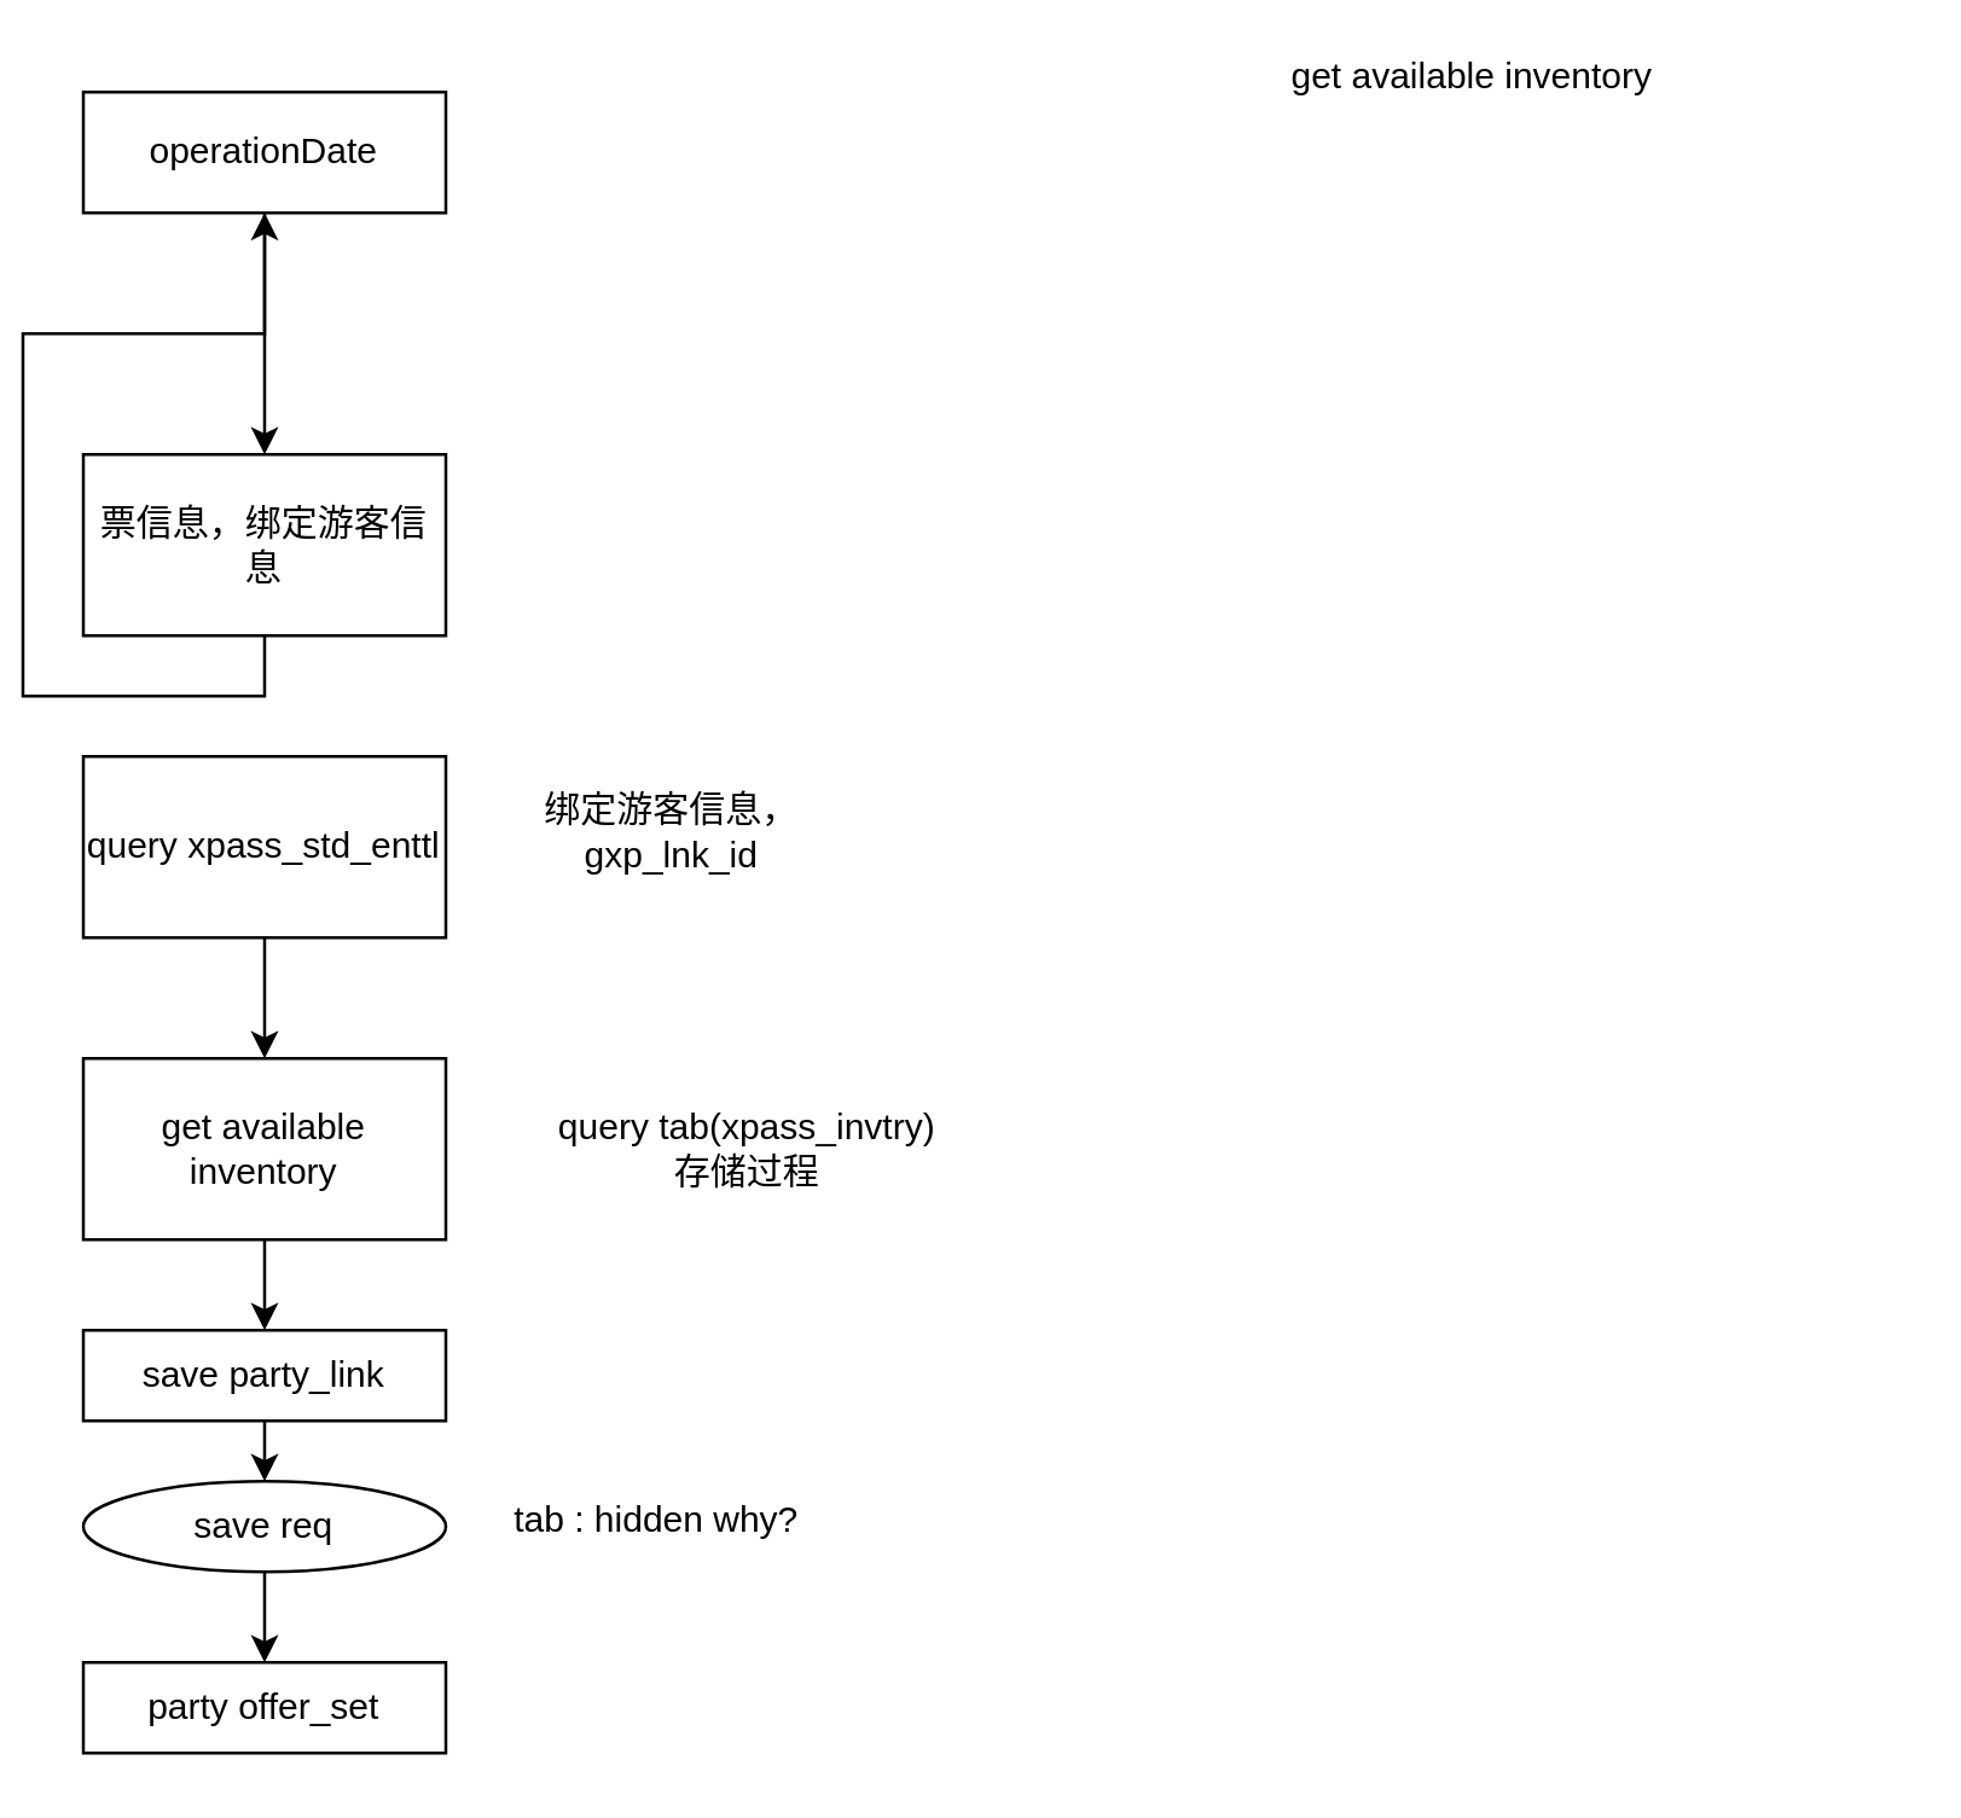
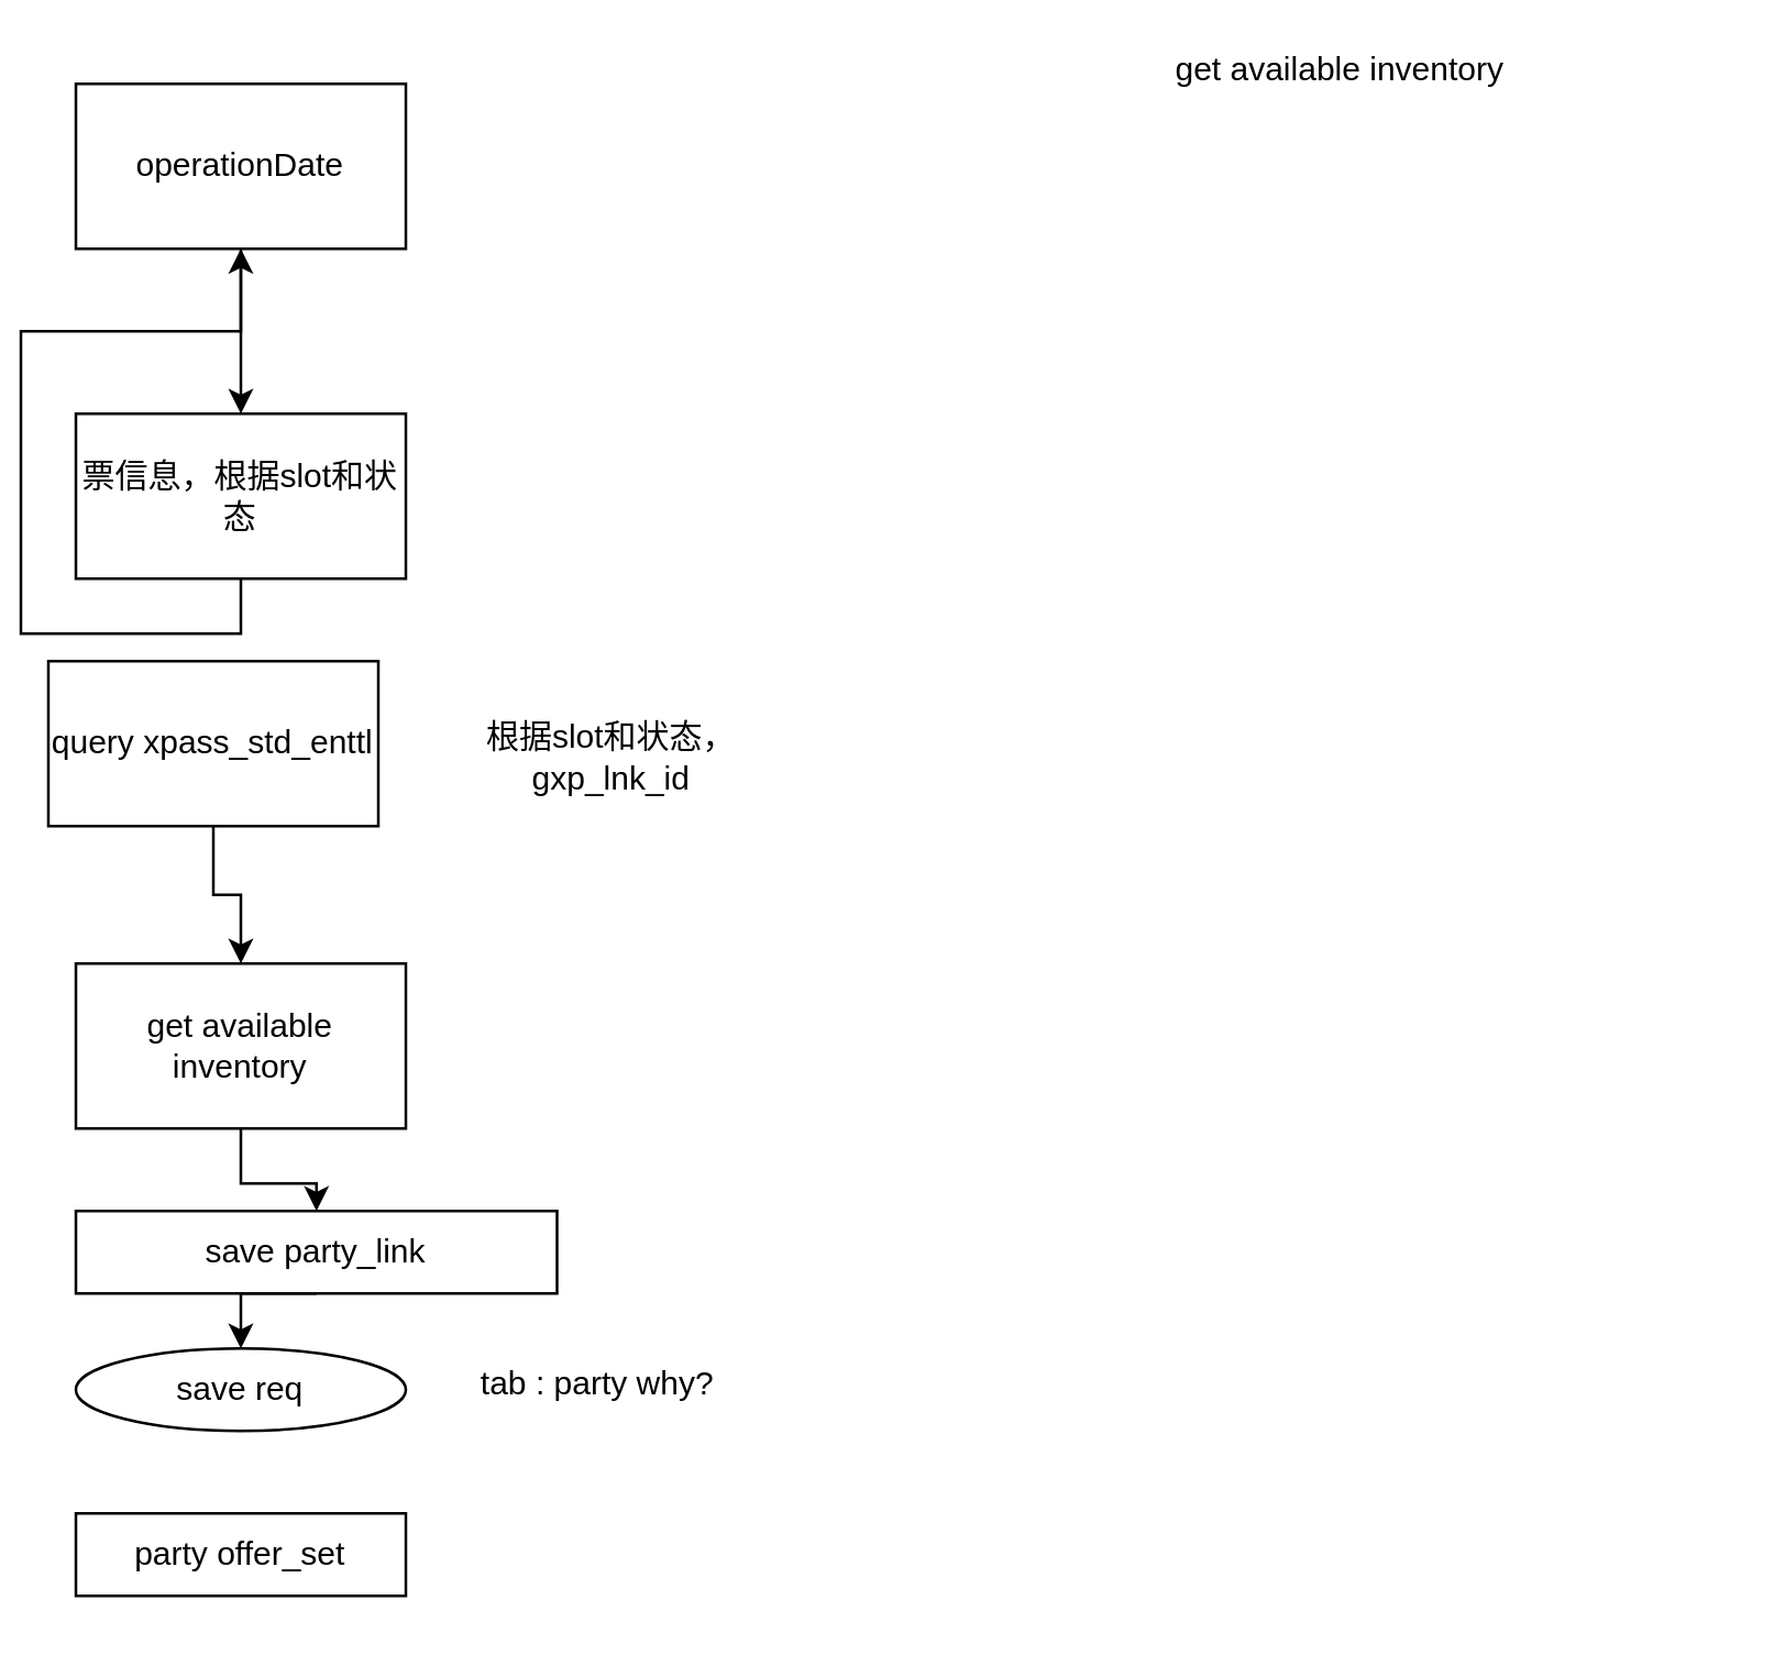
- <mxCell id="3" value="operationDate" style="rounded=0;whiteSpace=wrap;html=1;" parent="1" vertex="1"><mxGeometry x="20" y="30" width="120" height="40" as="geometry" /></mxCell>
+ <mxCell id="3" value="operationDate" style="rounded=0;whiteSpace=wrap;html=1;" parent="1" vertex="1"><mxGeometry x="20" y="30" width="120" height="60" as="geometry" /></mxCell>
- <mxCell id="5" value="票信息，绑定游客信息" style="rounded=0;whiteSpace=wrap;html=1;" parent="1" vertex="1"><mxGeometry x="20" y="150" width="120" height="60" as="geometry" /></mxCell>
+ <mxCell id="5" value="票信息，根据slot和状态" style="rounded=0;whiteSpace=wrap;html=1;" parent="1" vertex="1"><mxGeometry x="20" y="150" width="120" height="60" as="geometry" /></mxCell>
- <mxCell id="11" value="绑定游客信息，gxp_lnk_id" style="text;html=1;strokeColor=none;fillColor=none;align=center;verticalAlign=middle;whiteSpace=wrap;rounded=0;" parent="1" vertex="1"><mxGeometry x="150" y="270" width="130" height="10" as="geometry" /></mxCell>
+ <mxCell id="11" value="根据slot和状态，gxp_lnk_id" style="text;html=1;strokeColor=none;fillColor=none;align=center;verticalAlign=middle;whiteSpace=wrap;rounded=0;" parent="1" vertex="1"><mxGeometry x="150" y="270" width="130" height="10" as="geometry" /></mxCell>
- <mxCell id="7" value="query xpass_std_enttl" style="rounded=0;whiteSpace=wrap;html=1;" parent="1" vertex="1"><mxGeometry x="20" y="250" width="120" height="60" as="geometry" /></mxCell>
+ <mxCell id="7" value="query xpass_std_enttl" style="rounded=0;whiteSpace=wrap;html=1;" parent="1" vertex="1"><mxGeometry x="10" y="240" width="120" height="60" as="geometry" /></mxCell>
- <mxCell id="12" value="query tab(xpass_invtry)&lt;br&gt;存储过程" style="text;html=1;strokeColor=none;fillColor=none;align=center;verticalAlign=middle;whiteSpace=wrap;rounded=0;" parent="1" vertex="1"><mxGeometry x="170" y="360" width="140" height="40" as="geometry" /></mxCell>
- <mxCell id="14" value="save party_link" style="rounded=0;whiteSpace=wrap;html=1;" parent="1" vertex="1"><mxGeometry x="20" y="440" width="120" height="30" as="geometry" /></mxCell>
+ <mxCell id="14" value="save party_link" style="rounded=0;whiteSpace=wrap;html=1;" parent="1" vertex="1"><mxGeometry x="20" y="440" width="175" height="30" as="geometry" /></mxCell>
- <mxCell id="18" value="tab : hidden why?" style="text;html=1;strokeColor=none;fillColor=none;align=center;verticalAlign=middle;whiteSpace=wrap;rounded=0;" parent="1" vertex="1"><mxGeometry x="160" y="495" width="100" height="15" as="geometry" /></mxCell>
+ <mxCell id="18" value="tab : party why?" style="text;html=1;strokeColor=none;fillColor=none;align=center;verticalAlign=middle;whiteSpace=wrap;rounded=0;" parent="1" vertex="1"><mxGeometry x="160" y="495" width="100" height="15" as="geometry" /></mxCell>
- <mxCell id="15" style="edgeStyle=orthogonalEdgeStyle;rounded=0;orthogonalLoop=1;jettySize=auto;html=1;" parent="1" source="16" target="17" edge="1"><mxGeometry relative="1" as="geometry" /></mxCell>
